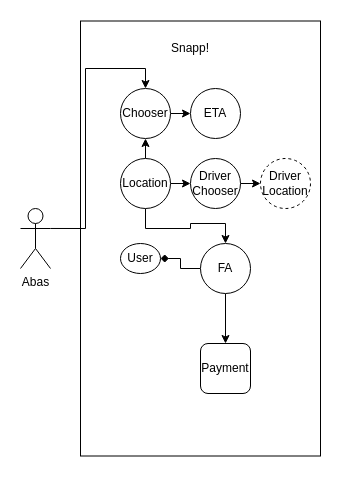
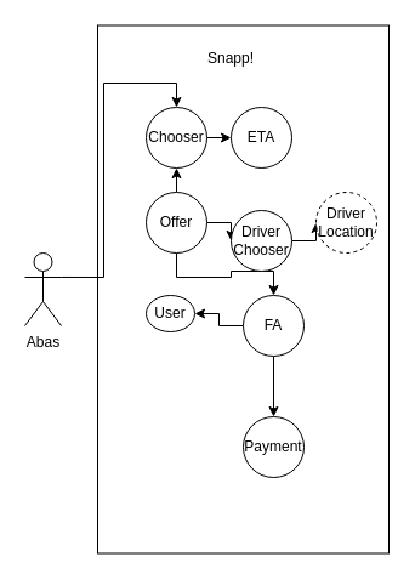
- <mxCell id="11" value="Location" style="ellipse;whiteSpace=wrap;html=1;" vertex="1" parent="1"><mxGeometry x="120" y="158" width="50" height="50" as="geometry" /></mxCell>
+ <mxCell id="11" value="Offer" style="ellipse;whiteSpace=wrap;html=1;" vertex="1" parent="1"><mxGeometry x="120" y="158" width="50" height="50" as="geometry" /></mxCell>
- <mxCell id="16" value="Driver Chooser" style="ellipse;whiteSpace=wrap;html=1;strokeColor=default;align=center;verticalAlign=middle;fontFamily=Helvetica;fontSize=12;fontColor=default;fillColor=default;" vertex="1" parent="1"><mxGeometry x="190" y="158" width="50" height="50" as="geometry" /></mxCell>
+ <mxCell id="16" value="Driver Chooser" style="ellipse;whiteSpace=wrap;html=1;strokeColor=default;align=center;verticalAlign=middle;fontFamily=Helvetica;fontSize=12;fontColor=default;fillColor=default;" vertex="1" parent="1"><mxGeometry x="190" y="173" width="50" height="50" as="geometry" /></mxCell>
- <mxCell id="4" style="edgeStyle=orthogonalEdgeStyle;rounded=0;orthogonalLoop=1;jettySize=auto;html=1;exitX=0;exitY=0.5;exitDx=0;exitDy=0;entryX=1;entryY=0.5;entryDx=0;entryDy=0;fontFamily=Helvetica;fontSize=12;fontColor=default;endArrow=diamond;" edge="1" parent="1" source="6" target="3"><mxGeometry relative="1" as="geometry" /></mxCell>
+ <mxCell id="4" style="edgeStyle=orthogonalEdgeStyle;rounded=0;orthogonalLoop=1;jettySize=auto;html=1;exitX=0;exitY=0.5;exitDx=0;exitDy=0;entryX=1;entryY=0.5;entryDx=0;entryDy=0;fontFamily=Helvetica;fontSize=12;fontColor=default;" edge="1" parent="1" source="6" target="3"><mxGeometry relative="1" as="geometry" /></mxCell>
- <mxCell id="7" value="Payment" style="whiteSpace=wrap;html=1;rounded=1;" vertex="1" parent="1"><mxGeometry x="200" y="343" width="50" height="50" as="geometry" /></mxCell>
+ <mxCell id="7" value="Payment" style="ellipse;whiteSpace=wrap;html=1;" vertex="1" parent="1"><mxGeometry x="200" y="343" width="50" height="50" as="geometry" /></mxCell>
